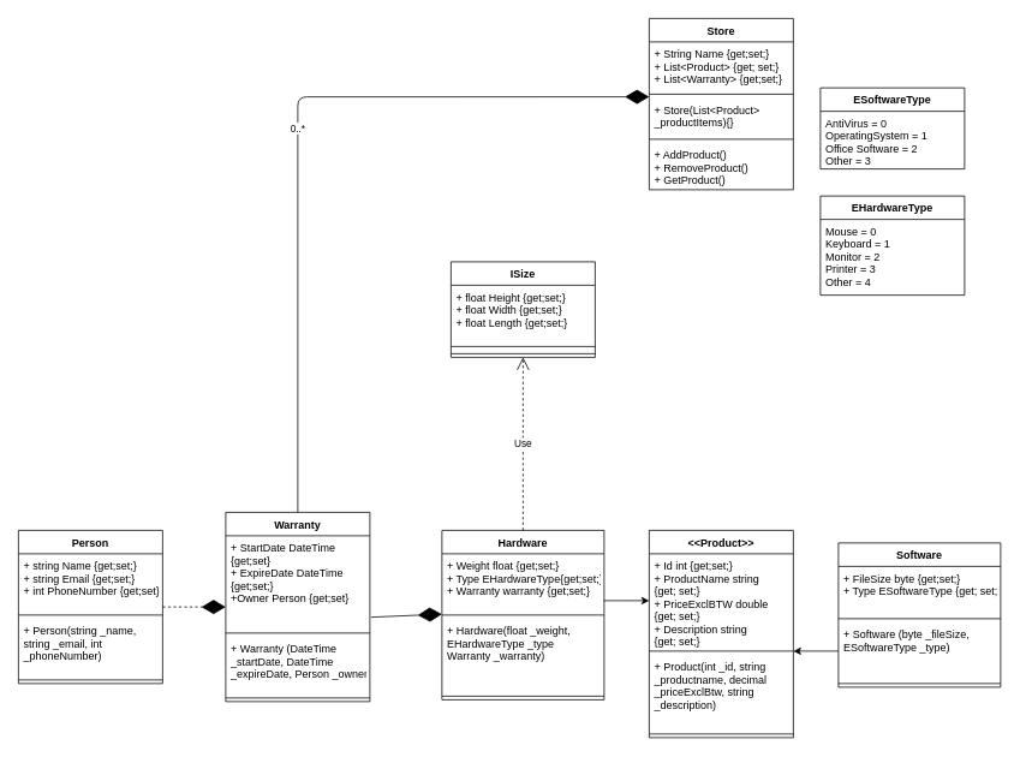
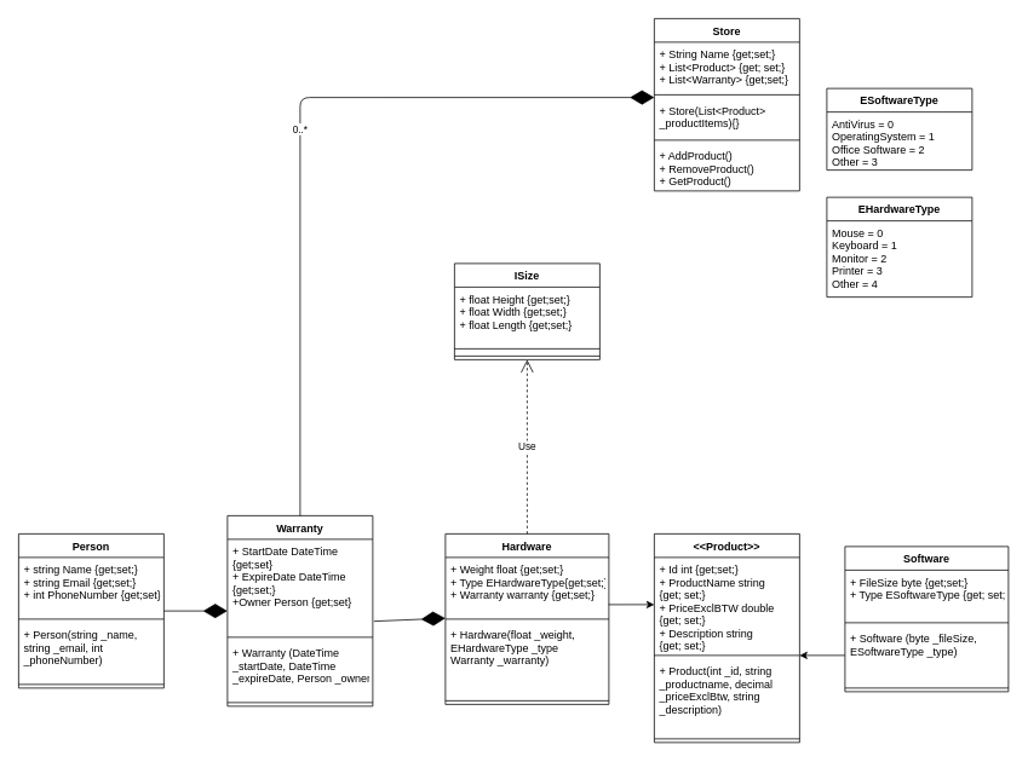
- <mxCell id="37" value="" style="endArrow=diamondThin;endFill=1;endSize=24;html=1;dashed=1;" parent="1" source="32" target="23" edge="1"><mxGeometry width="160" relative="1" as="geometry"><mxPoint x="230" y="420" as="sourcePoint" /><mxPoint x="390" y="420" as="targetPoint" /></mxGeometry></mxCell>
+ <mxCell id="37" value="" style="endArrow=diamondThin;endFill=1;endSize=24;html=1;" parent="1" source="32" target="23" edge="1"><mxGeometry width="160" relative="1" as="geometry"><mxPoint x="230" y="420" as="sourcePoint" /><mxPoint x="390" y="420" as="targetPoint" /></mxGeometry></mxCell>
